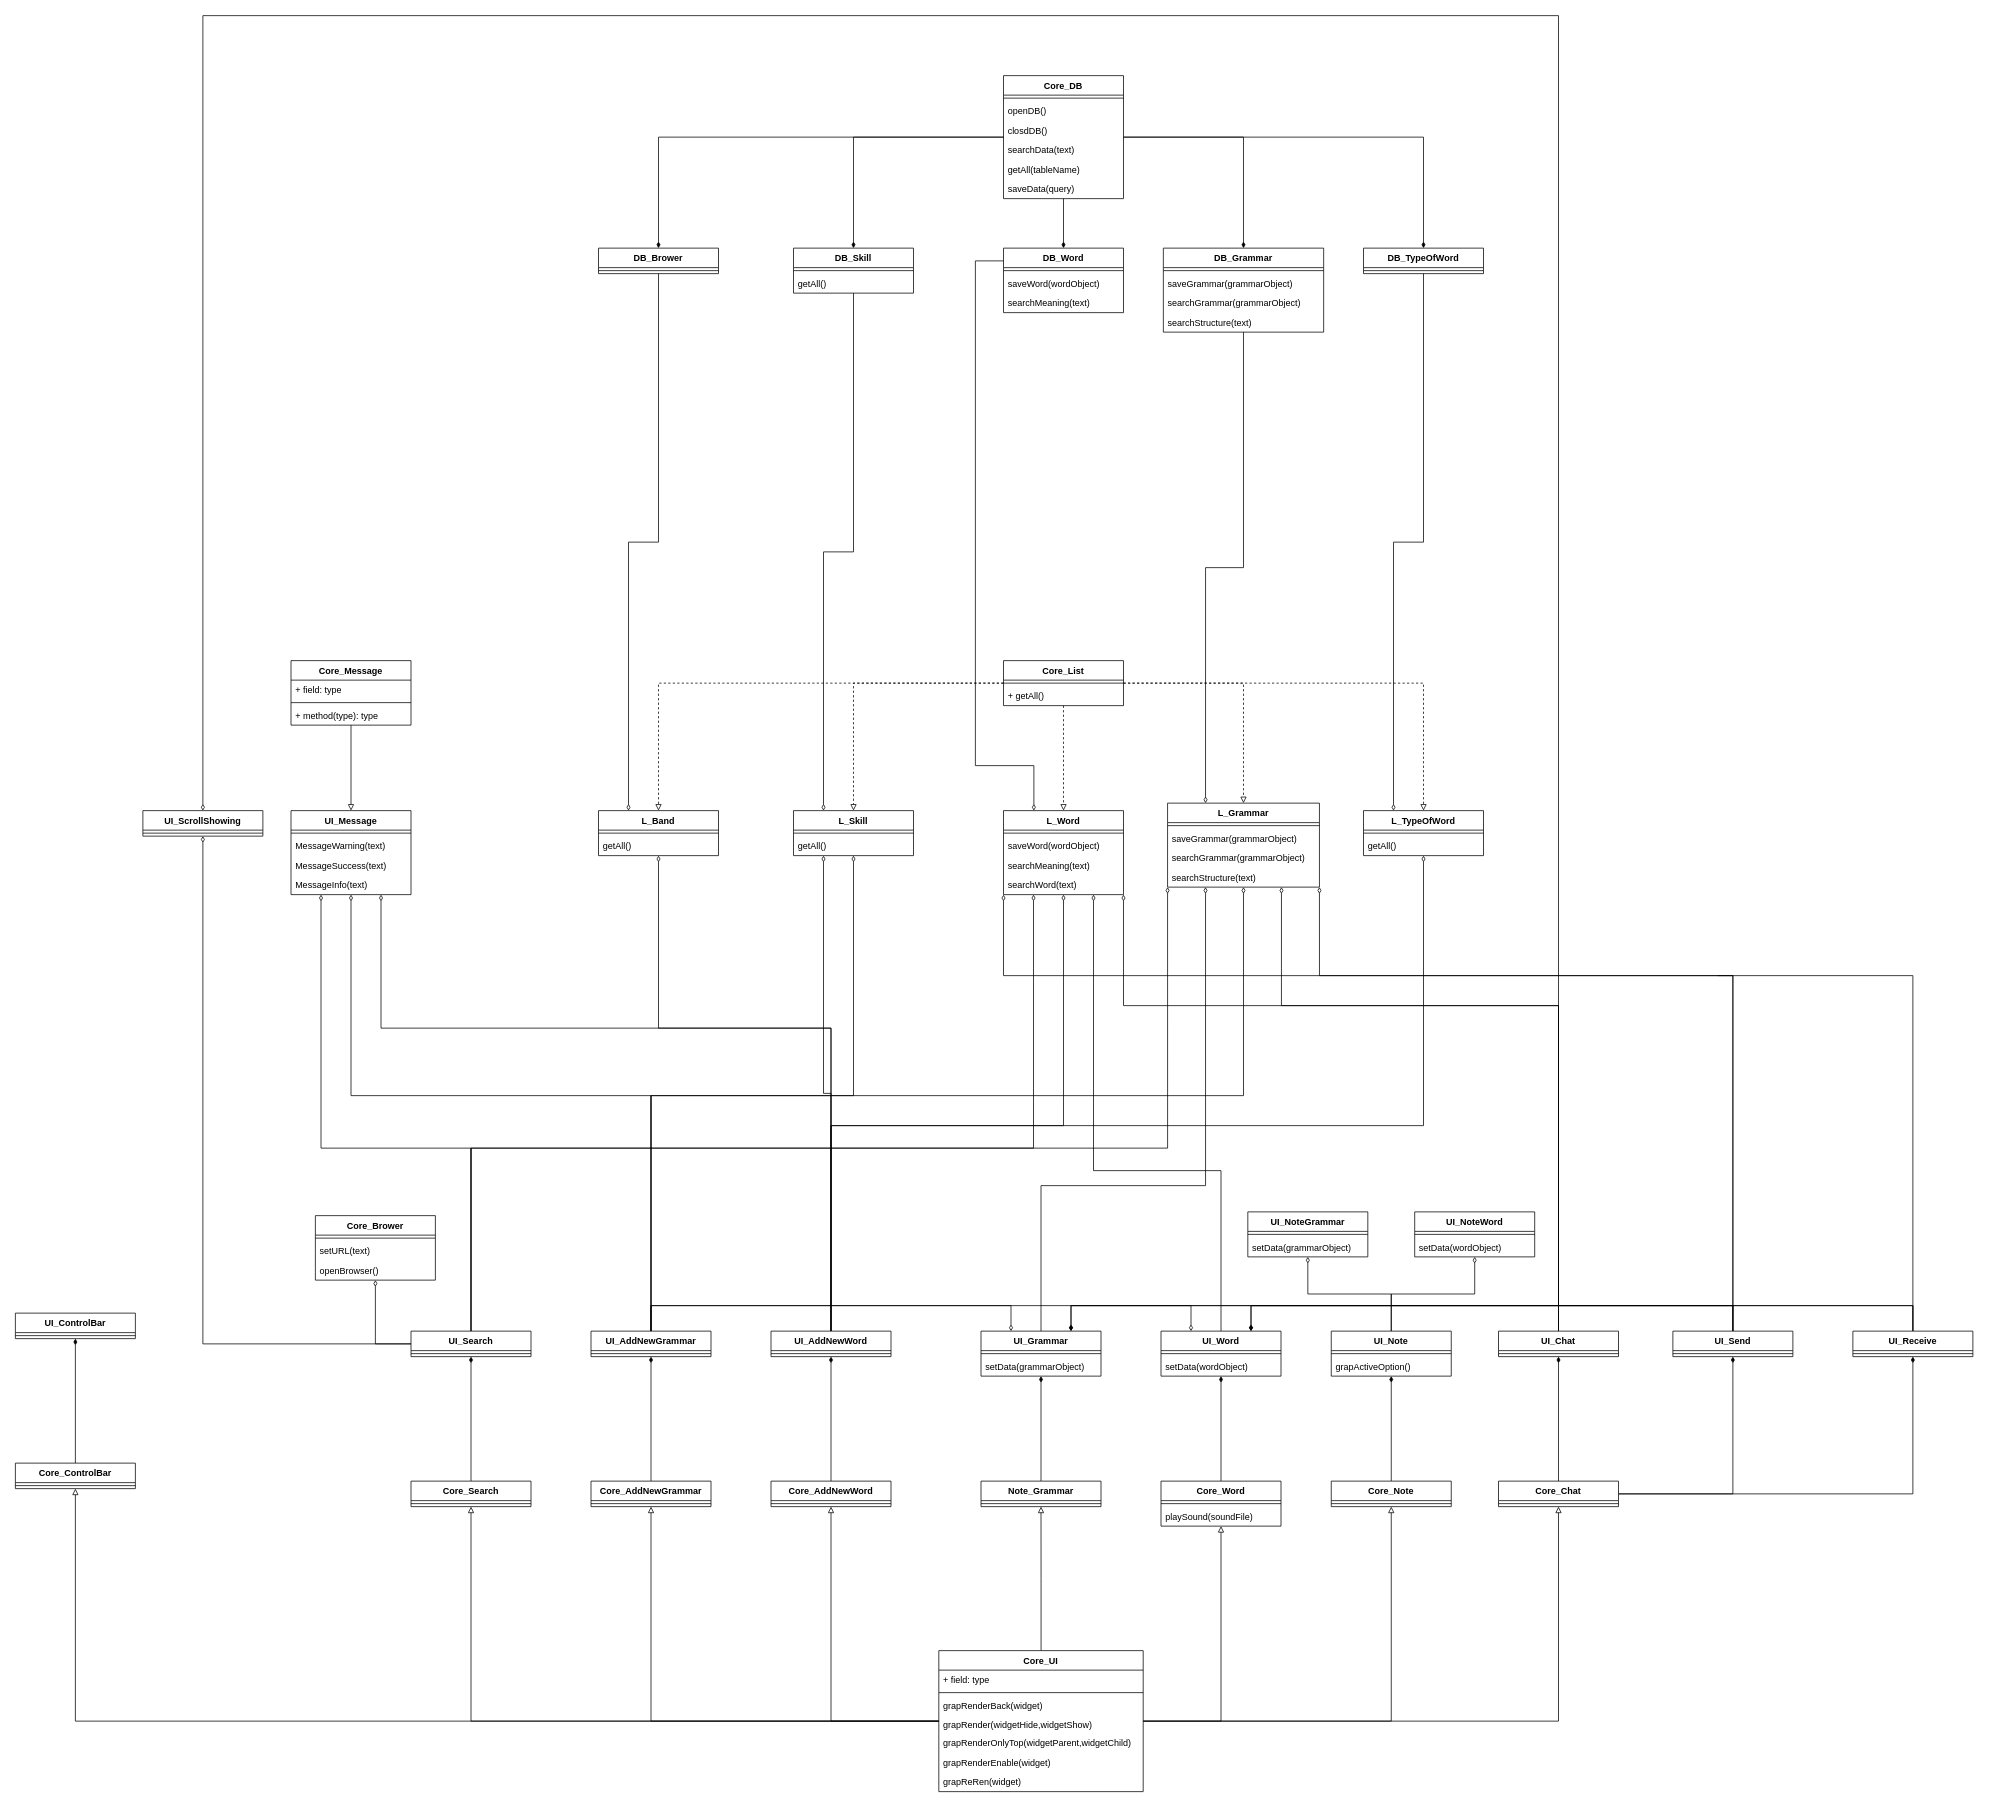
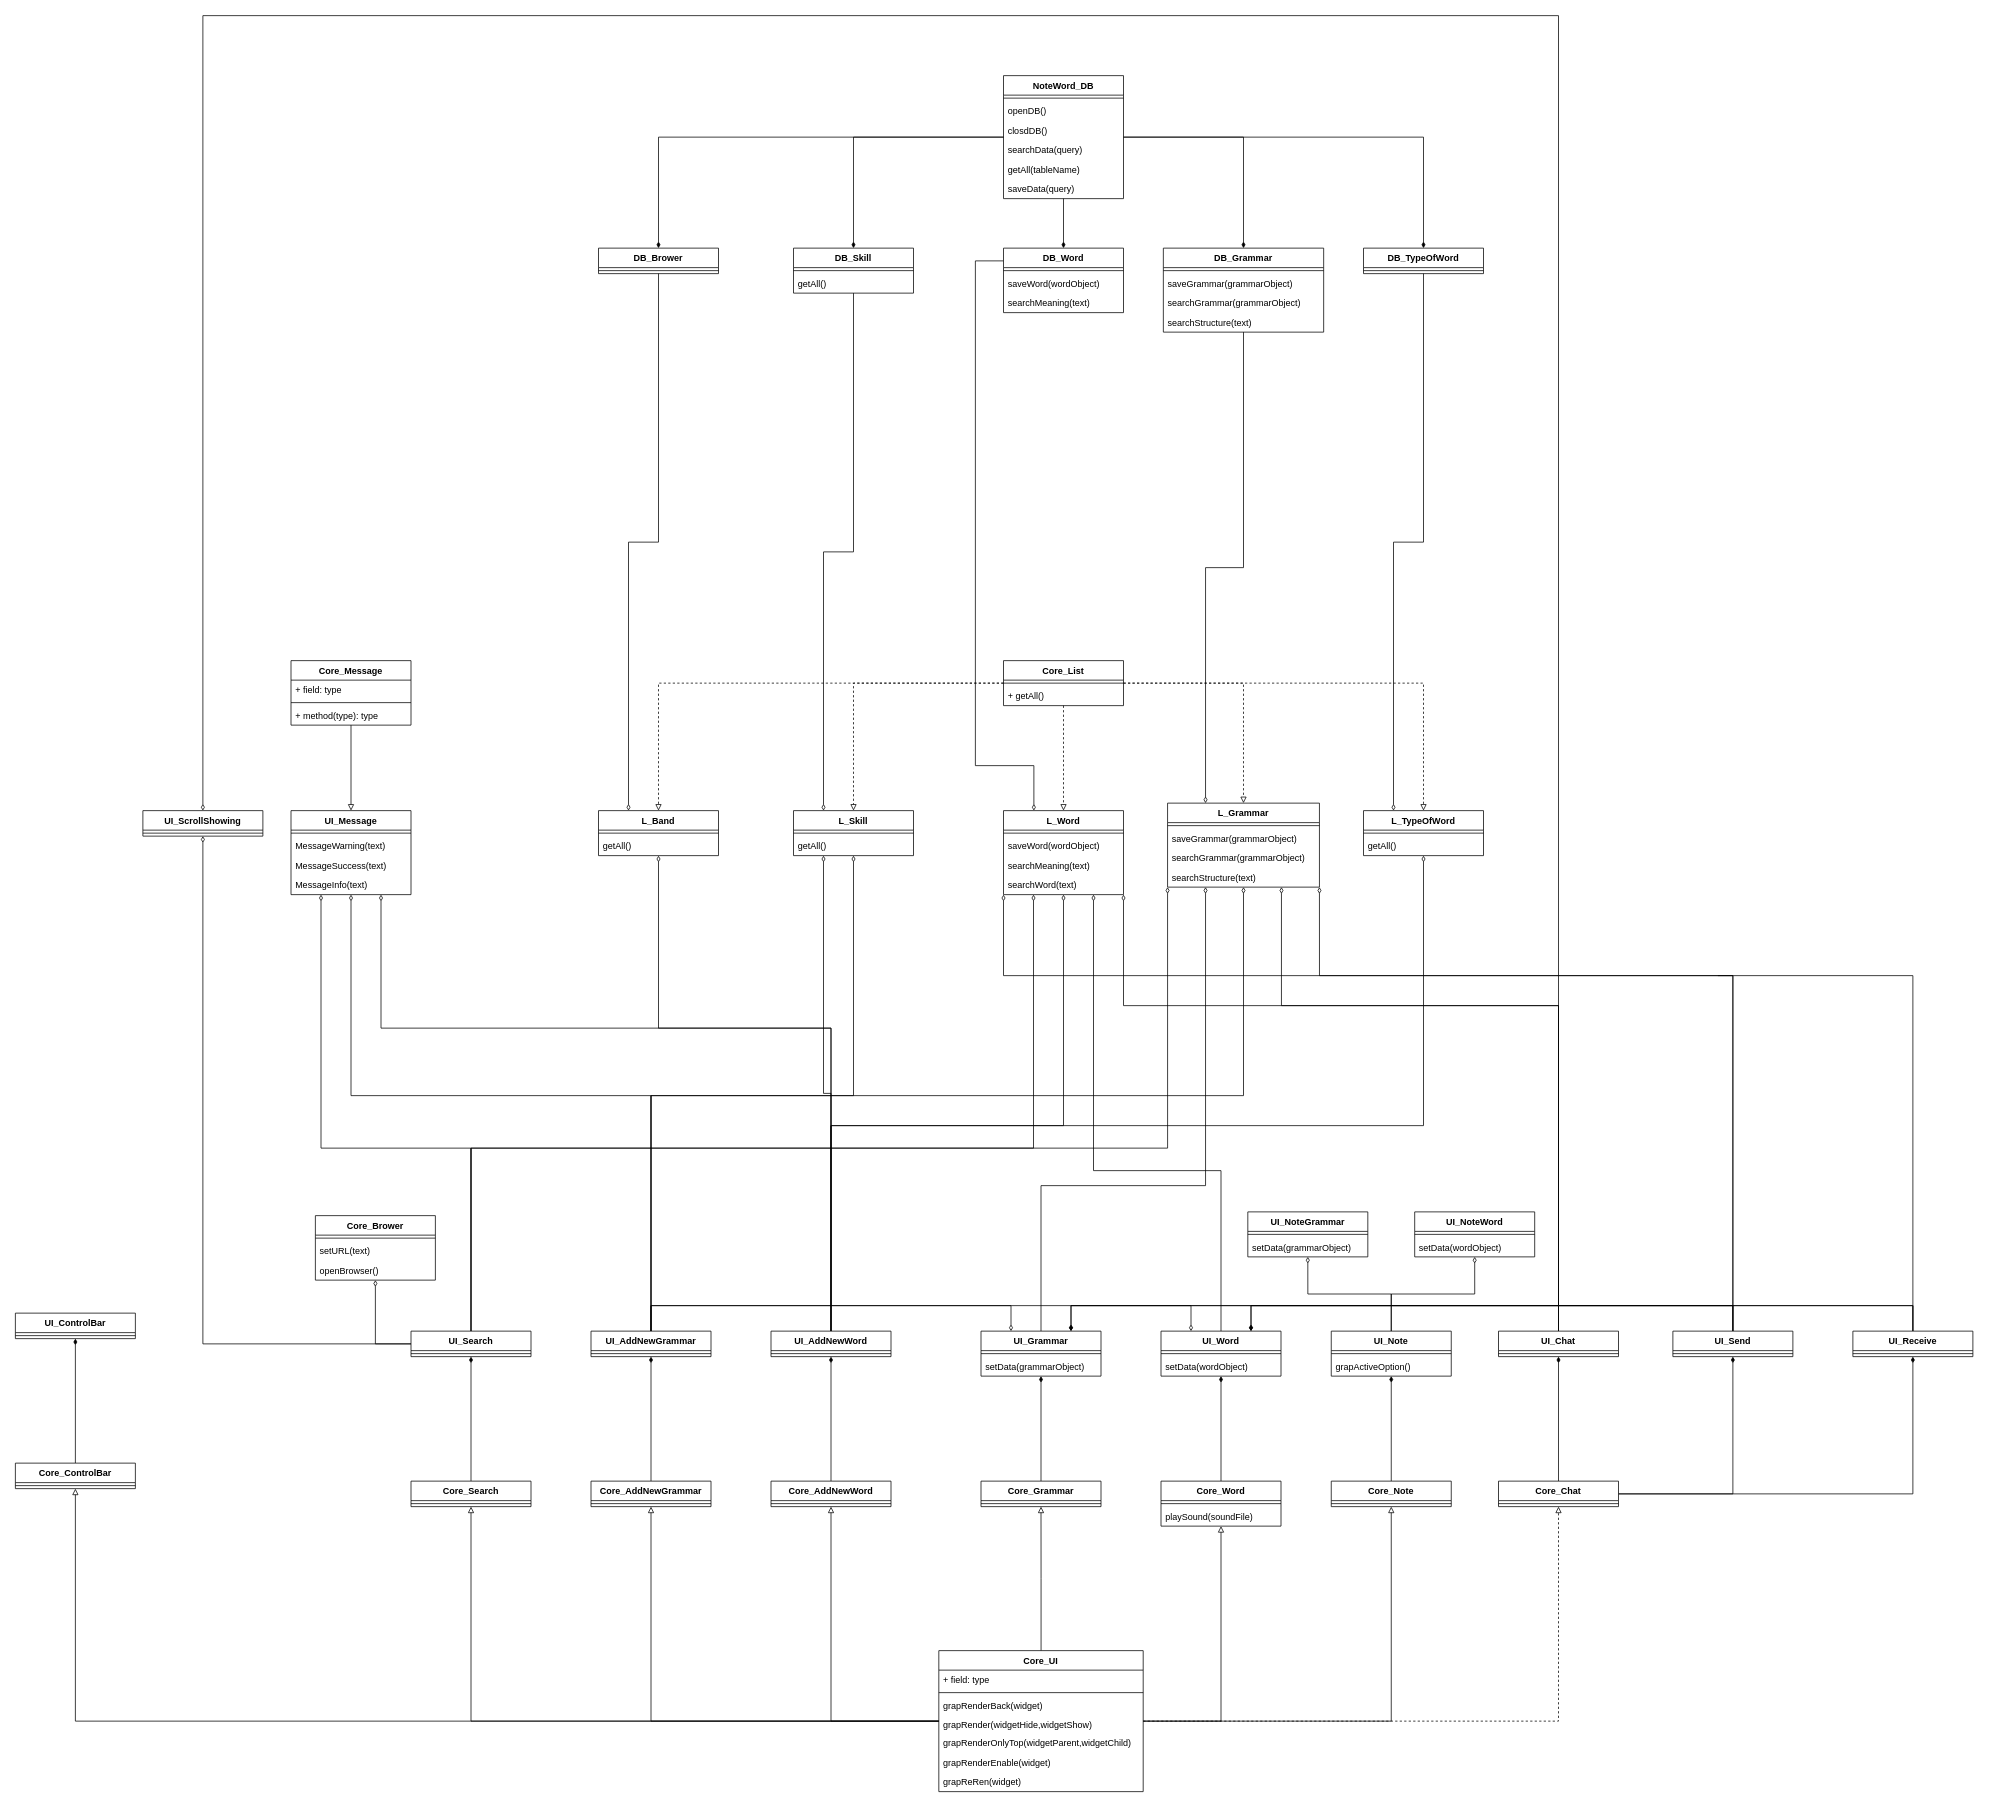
- <mxCell id="118" value="Core_DB" style="swimlane;fontStyle=1;align=center;verticalAlign=top;childLayout=stackLayout;horizontal=1;startSize=26;horizontalStack=0;resizeParent=1;resizeParentMax=0;resizeLast=0;collapsible=1;marginBottom=0;" parent="1" vertex="1"><mxGeometry x="1337.5" y="100" width="160" height="164" as="geometry" /></mxCell>
+ <mxCell id="118" value="NoteWord_DB" style="swimlane;fontStyle=1;align=center;verticalAlign=top;childLayout=stackLayout;horizontal=1;startSize=26;horizontalStack=0;resizeParent=1;resizeParentMax=0;resizeLast=0;collapsible=1;marginBottom=0;" parent="1" vertex="1"><mxGeometry x="1337.5" y="100" width="160" height="164" as="geometry" /></mxCell>
- <mxCell id="122" value="searchData(text)" style="text;strokeColor=none;fillColor=none;align=left;verticalAlign=top;spacingLeft=4;spacingRight=4;overflow=hidden;rotatable=0;points=[[0,0.5],[1,0.5]];portConstraint=eastwest;" vertex="1" parent="118"><mxGeometry y="86" width="160" height="26" as="geometry" /></mxCell>
+ <mxCell id="122" value="searchData(query)" style="text;strokeColor=none;fillColor=none;align=left;verticalAlign=top;spacingLeft=4;spacingRight=4;overflow=hidden;rotatable=0;points=[[0,0.5],[1,0.5]];portConstraint=eastwest;" vertex="1" parent="118"><mxGeometry y="86" width="160" height="26" as="geometry" /></mxCell>
- <mxCell id="55" value="Note_Grammar" style="swimlane;fontStyle=1;align=center;verticalAlign=top;childLayout=stackLayout;horizontal=1;startSize=26;horizontalStack=0;resizeParent=1;resizeParentMax=0;resizeLast=0;collapsible=1;marginBottom=0;" parent="1" vertex="1"><mxGeometry x="1307.5" y="1974" width="160" height="34" as="geometry" /></mxCell>
+ <mxCell id="55" value="Core_Grammar" style="swimlane;fontStyle=1;align=center;verticalAlign=top;childLayout=stackLayout;horizontal=1;startSize=26;horizontalStack=0;resizeParent=1;resizeParentMax=0;resizeLast=0;collapsible=1;marginBottom=0;" parent="1" vertex="1"><mxGeometry x="1307.5" y="1974" width="160" height="34" as="geometry" /></mxCell>
- <mxCell id="11" style="edgeStyle=orthogonalEdgeStyle;rounded=0;orthogonalLoop=1;jettySize=auto;html=1;entryX=0.5;entryY=1;entryDx=0;entryDy=0;endArrow=block;endFill=0;" parent="1" source="13" target="70" edge="1"><mxGeometry relative="1" as="geometry" /></mxCell>
+ <mxCell id="11" style="edgeStyle=orthogonalEdgeStyle;rounded=0;orthogonalLoop=1;jettySize=auto;html=1;entryX=0.5;entryY=1;entryDx=0;entryDy=0;endArrow=block;endFill=0;dashed=1;" parent="1" source="13" target="70" edge="1"><mxGeometry relative="1" as="geometry" /></mxCell>
